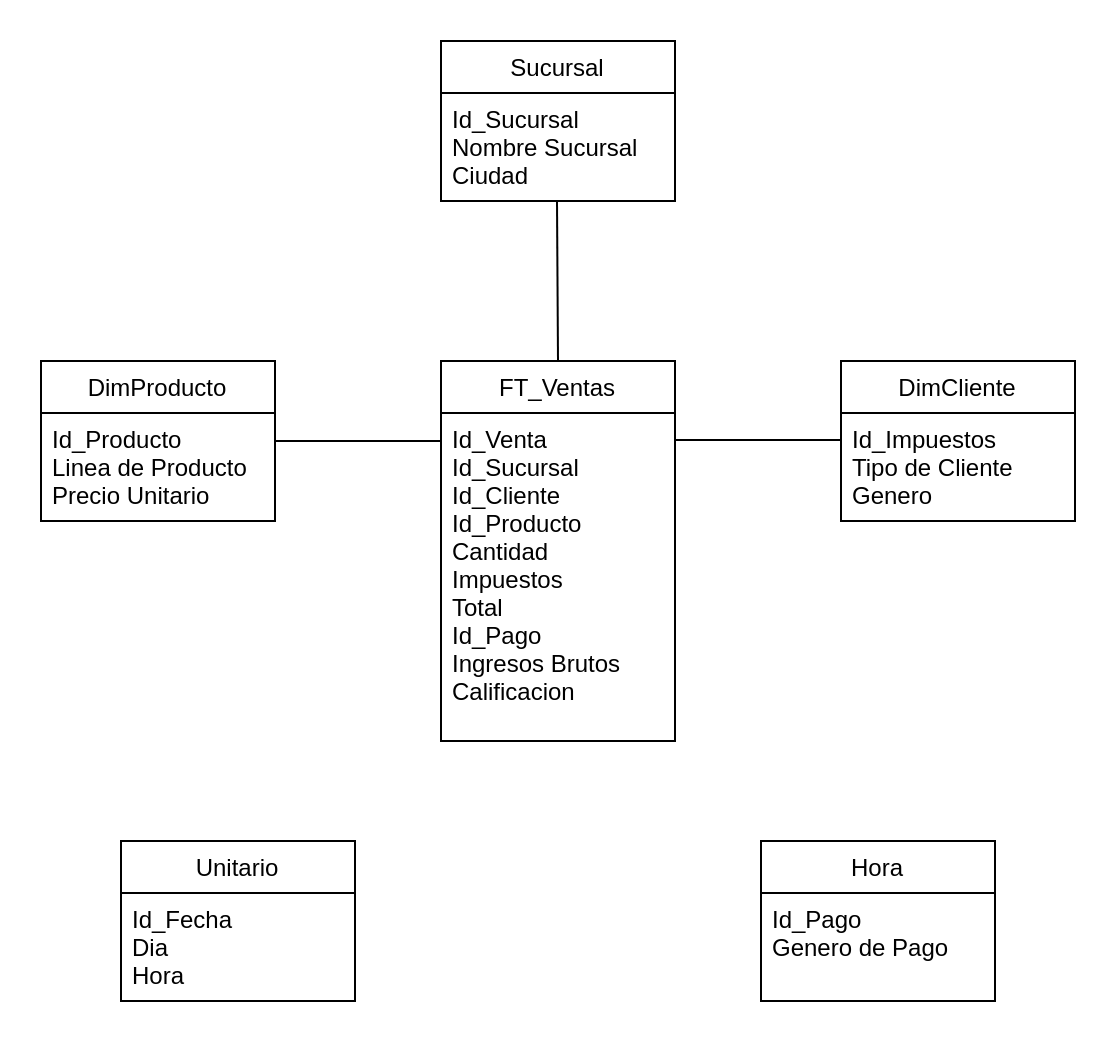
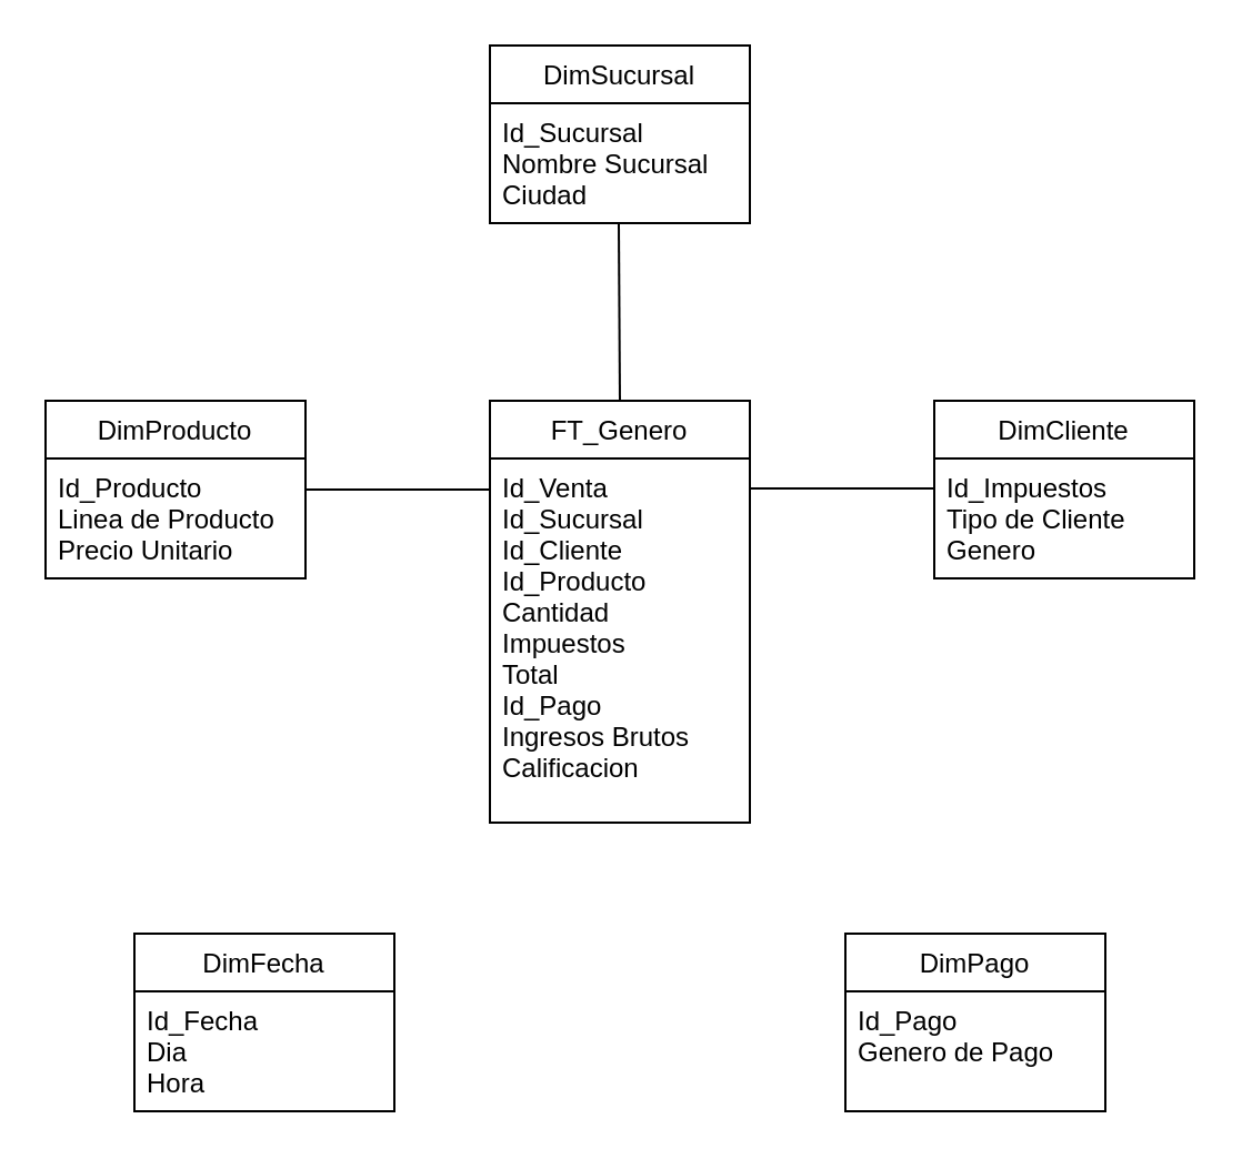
- <mxCell id="4" value="Sucursal" style="swimlane;fontStyle=0;childLayout=stackLayout;horizontal=1;startSize=26;fillColor=none;horizontalStack=0;resizeParent=1;resizeParentMax=0;resizeLast=0;collapsible=1;marginBottom=0;" vertex="1" parent="1"><mxGeometry x="220" y="20" width="117" height="80" as="geometry" /></mxCell>
+ <mxCell id="4" value="DimSucursal" style="swimlane;fontStyle=0;childLayout=stackLayout;horizontal=1;startSize=26;fillColor=none;horizontalStack=0;resizeParent=1;resizeParentMax=0;resizeLast=0;collapsible=1;marginBottom=0;" vertex="1" parent="1"><mxGeometry x="220" y="20" width="117" height="80" as="geometry" /></mxCell>
- <mxCell id="2" value="FT_Ventas" style="swimlane;fontStyle=0;childLayout=stackLayout;horizontal=1;startSize=26;fillColor=none;horizontalStack=0;resizeParent=1;resizeParentMax=0;resizeLast=0;collapsible=1;marginBottom=0;" vertex="1" parent="1"><mxGeometry x="220" y="180" width="117" height="190" as="geometry" /></mxCell>
+ <mxCell id="2" value="FT_Genero" style="swimlane;fontStyle=0;childLayout=stackLayout;horizontal=1;startSize=26;fillColor=none;horizontalStack=0;resizeParent=1;resizeParentMax=0;resizeLast=0;collapsible=1;marginBottom=0;" vertex="1" parent="1"><mxGeometry x="220" y="180" width="117" height="190" as="geometry" /></mxCell>
- <mxCell id="10" value="Unitario" style="swimlane;fontStyle=0;childLayout=stackLayout;horizontal=1;startSize=26;fillColor=none;horizontalStack=0;resizeParent=1;resizeParentMax=0;resizeLast=0;collapsible=1;marginBottom=0;" vertex="1" parent="1"><mxGeometry x="60" y="420" width="117" height="80" as="geometry" /></mxCell>
+ <mxCell id="10" value="DimFecha" style="swimlane;fontStyle=0;childLayout=stackLayout;horizontal=1;startSize=26;fillColor=none;horizontalStack=0;resizeParent=1;resizeParentMax=0;resizeLast=0;collapsible=1;marginBottom=0;" vertex="1" parent="1"><mxGeometry x="60" y="420" width="117" height="80" as="geometry" /></mxCell>
- <mxCell id="12" value="Hora" style="swimlane;fontStyle=0;childLayout=stackLayout;horizontal=1;startSize=26;fillColor=none;horizontalStack=0;resizeParent=1;resizeParentMax=0;resizeLast=0;collapsible=1;marginBottom=0;" vertex="1" parent="1"><mxGeometry x="380" y="420" width="117" height="80" as="geometry" /></mxCell>
+ <mxCell id="12" value="DimPago" style="swimlane;fontStyle=0;childLayout=stackLayout;horizontal=1;startSize=26;fillColor=none;horizontalStack=0;resizeParent=1;resizeParentMax=0;resizeLast=0;collapsible=1;marginBottom=0;" vertex="1" parent="1"><mxGeometry x="380" y="420" width="117" height="80" as="geometry" /></mxCell>
